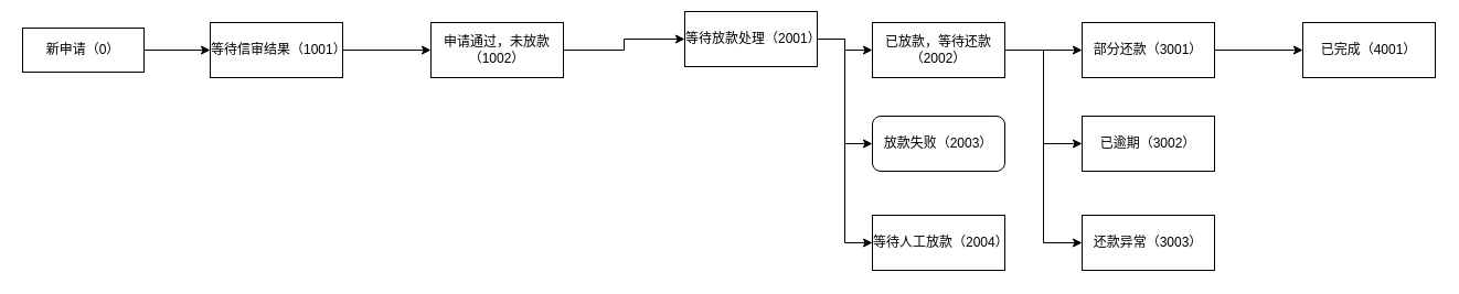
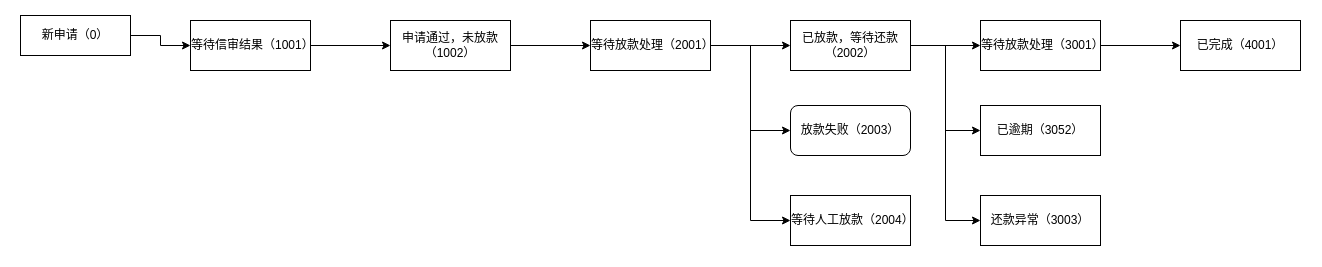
- <mxCell id="11" value="等待放款处理（2001）" style="whiteSpace=wrap;html=1;rounded=0;" vertex="1" parent="1"><mxGeometry x="620" y="10" width="120" height="50" as="geometry" /></mxCell>
+ <mxCell id="11" value="等待放款处理（2001）" style="whiteSpace=wrap;html=1;rounded=0;" vertex="1" parent="1"><mxGeometry x="590" y="20" width="120" height="50" as="geometry" /></mxCell>
- <mxCell id="3" value="&lt;font style=&quot;font-size: 12px;&quot;&gt;新申请（0）&lt;/font&gt;" style="rounded=0;whiteSpace=wrap;html=1;" vertex="1" parent="1"><mxGeometry x="20" y="25" width="110" height="40" as="geometry" /></mxCell>
+ <mxCell id="3" value="&lt;font style=&quot;font-size: 12px;&quot;&gt;新申请（0）&lt;/font&gt;" style="rounded=0;whiteSpace=wrap;html=1;" vertex="1" parent="1"><mxGeometry x="20" y="15" width="110" height="40" as="geometry" /></mxCell>
- <mxCell id="19" value="部分还款（3001）" style="whiteSpace=wrap;html=1;rounded=0;fontSize=12;" vertex="1" parent="1"><mxGeometry x="980" y="20" width="120" height="50" as="geometry" /></mxCell>
+ <mxCell id="19" value="等待放款处理（3001）" style="whiteSpace=wrap;html=1;rounded=0;fontSize=12;" vertex="1" parent="1"><mxGeometry x="980" y="20" width="120" height="50" as="geometry" /></mxCell>
- <mxCell id="20" value="已逾期（3002）" style="whiteSpace=wrap;html=1;rounded=0;fontSize=12;" vertex="1" parent="1"><mxGeometry x="980" y="105" width="120" height="50" as="geometry" /></mxCell>
+ <mxCell id="20" value="已逾期（3052）" style="whiteSpace=wrap;html=1;rounded=0;fontSize=12;" vertex="1" parent="1"><mxGeometry x="980" y="105" width="120" height="50" as="geometry" /></mxCell>
